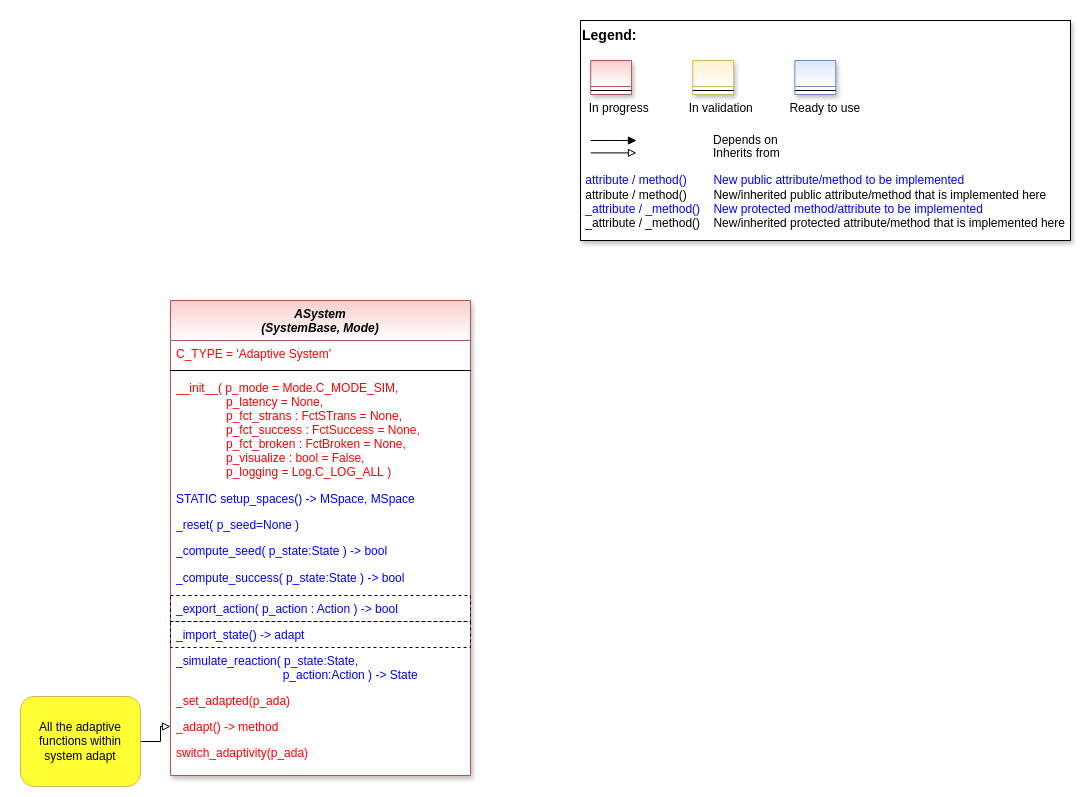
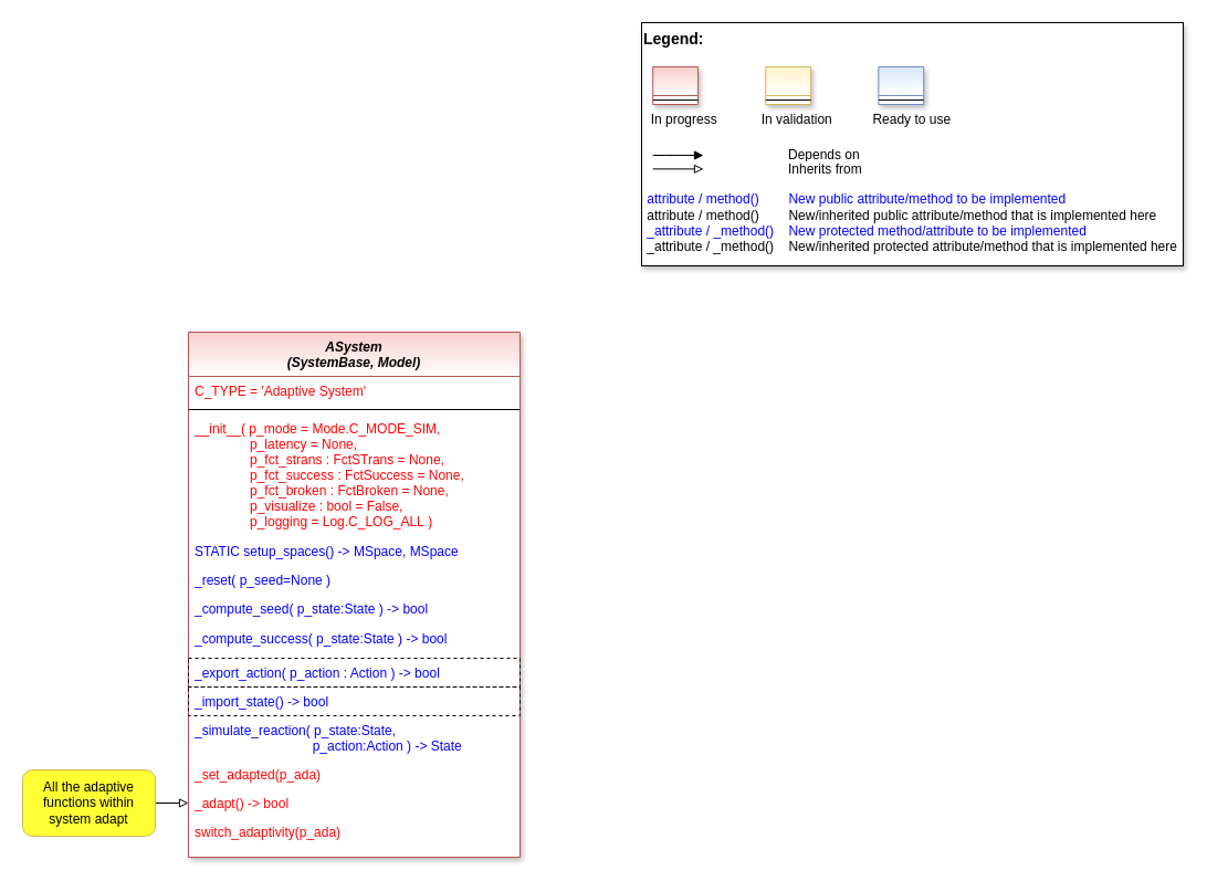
- <mxCell id="2" value="ASystem&#10;(SystemBase, Mode)" style="swimlane;fontStyle=3;align=center;verticalAlign=top;childLayout=stackLayout;horizontal=1;startSize=40;horizontalStack=0;resizeParent=1;resizeLast=0;collapsible=1;marginBottom=0;rounded=0;shadow=1;strokeWidth=1;fillColor=#f8cecc;strokeColor=#b85450;swimlaneFillColor=#ffffff;gradientColor=#FFFFFF;" parent="1" vertex="1"><mxGeometry x="170" y="300" width="300" height="475" as="geometry"><mxRectangle x="230" y="140" width="160" height="26" as="alternateBounds" /></mxGeometry></mxCell>
+ <mxCell id="2" value="ASystem&#10;(SystemBase, Model)" style="swimlane;fontStyle=3;align=center;verticalAlign=top;childLayout=stackLayout;horizontal=1;startSize=40;horizontalStack=0;resizeParent=1;resizeLast=0;collapsible=1;marginBottom=0;rounded=0;shadow=1;strokeWidth=1;fillColor=#f8cecc;strokeColor=#b85450;swimlaneFillColor=#ffffff;gradientColor=#FFFFFF;" parent="1" vertex="1"><mxGeometry x="170" y="300" width="300" height="475" as="geometry"><mxRectangle x="230" y="140" width="160" height="26" as="alternateBounds" /></mxGeometry></mxCell>
- <mxCell id="11" value="_import_state() -&gt; adapt" style="text;align=left;verticalAlign=top;spacingLeft=4;spacingRight=4;overflow=hidden;rotatable=0;points=[[0,0.5],[1,0.5]];portConstraint=eastwest;fontColor=#0000FF;strokeColor=default;dashed=1;" parent="2" vertex="1"><mxGeometry y="321" width="300" height="26" as="geometry" /></mxCell>
+ <mxCell id="11" value="_import_state() -&gt; bool" style="text;align=left;verticalAlign=top;spacingLeft=4;spacingRight=4;overflow=hidden;rotatable=0;points=[[0,0.5],[1,0.5]];portConstraint=eastwest;fontColor=#0000FF;strokeColor=default;dashed=1;" parent="2" vertex="1"><mxGeometry y="321" width="300" height="26" as="geometry" /></mxCell>
- <mxCell id="14" value="_adapt() -&gt; method" style="text;align=left;verticalAlign=top;spacingLeft=4;spacingRight=4;overflow=hidden;rotatable=0;points=[[0,0.5],[1,0.5]];portConstraint=eastwest;fontColor=#FF0000;" parent="2" vertex="1"><mxGeometry y="413" width="300" height="26" as="geometry" /></mxCell>
+ <mxCell id="14" value="_adapt() -&gt; bool" style="text;align=left;verticalAlign=top;spacingLeft=4;spacingRight=4;overflow=hidden;rotatable=0;points=[[0,0.5],[1,0.5]];portConstraint=eastwest;fontColor=#FF0000;" parent="2" vertex="1"><mxGeometry y="413" width="300" height="26" as="geometry" /></mxCell>
- <mxCell id="17" value="All the adaptive functions within system adapt" style="rounded=1;whiteSpace=wrap;html=1;strokeWidth=1;fillColor=#FFFF33;strokeColor=#d6b656;gradientColor=none;" parent="1" vertex="1"><mxGeometry x="20" y="696" width="120" height="90" as="geometry" /></mxCell>
+ <mxCell id="17" value="All the adaptive functions within system adapt" style="rounded=1;whiteSpace=wrap;html=1;strokeWidth=1;fillColor=#FFFF33;strokeColor=#d6b656;gradientColor=none;" parent="1" vertex="1"><mxGeometry x="20" y="696" width="120" height="60" as="geometry" /></mxCell>
